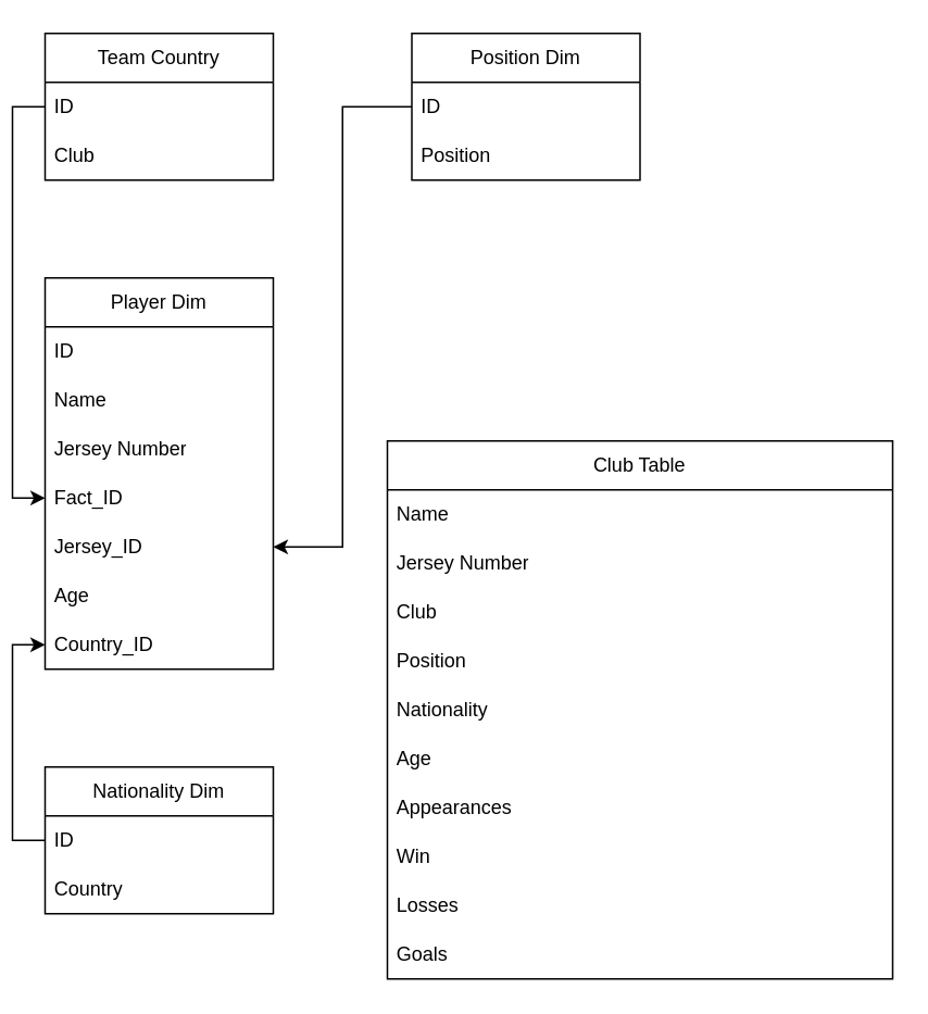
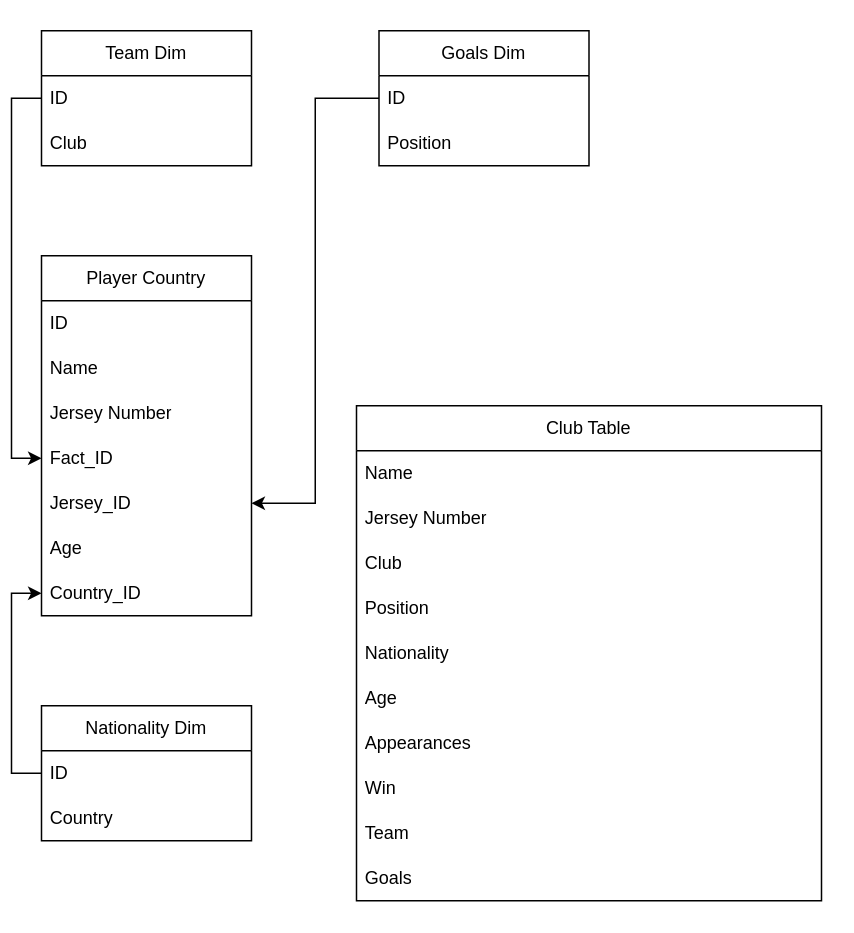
- <mxCell id="21" value="Team Country" style="swimlane;fontStyle=0;childLayout=stackLayout;horizontal=1;startSize=30;horizontalStack=0;resizeParent=1;resizeParentMax=0;resizeLast=0;collapsible=1;marginBottom=0;whiteSpace=wrap;html=1;" vertex="1" parent="1"><mxGeometry x="20" y="20" width="140" height="90" as="geometry" /></mxCell>
+ <mxCell id="21" value="Team Dim" style="swimlane;fontStyle=0;childLayout=stackLayout;horizontal=1;startSize=30;horizontalStack=0;resizeParent=1;resizeParentMax=0;resizeLast=0;collapsible=1;marginBottom=0;whiteSpace=wrap;html=1;" vertex="1" parent="1"><mxGeometry x="20" y="20" width="140" height="90" as="geometry" /></mxCell>
- <mxCell id="25" value="Position Dim" style="swimlane;fontStyle=0;childLayout=stackLayout;horizontal=1;startSize=30;horizontalStack=0;resizeParent=1;resizeParentMax=0;resizeLast=0;collapsible=1;marginBottom=0;whiteSpace=wrap;html=1;" vertex="1" parent="1"><mxGeometry x="245" y="20" width="140" height="90" as="geometry" /></mxCell>
+ <mxCell id="25" value="Goals Dim" style="swimlane;fontStyle=0;childLayout=stackLayout;horizontal=1;startSize=30;horizontalStack=0;resizeParent=1;resizeParentMax=0;resizeLast=0;collapsible=1;marginBottom=0;whiteSpace=wrap;html=1;" vertex="1" parent="1"><mxGeometry x="245" y="20" width="140" height="90" as="geometry" /></mxCell>
- <mxCell id="13" value="Player Dim" style="swimlane;fontStyle=0;childLayout=stackLayout;horizontal=1;startSize=30;horizontalStack=0;resizeParent=1;resizeParentMax=0;resizeLast=0;collapsible=1;marginBottom=0;whiteSpace=wrap;html=1;" vertex="1" parent="1"><mxGeometry x="20" y="170" width="140" height="240" as="geometry" /></mxCell>
+ <mxCell id="13" value="Player Country" style="swimlane;fontStyle=0;childLayout=stackLayout;horizontal=1;startSize=30;horizontalStack=0;resizeParent=1;resizeParentMax=0;resizeLast=0;collapsible=1;marginBottom=0;whiteSpace=wrap;html=1;" vertex="1" parent="1"><mxGeometry x="20" y="170" width="140" height="240" as="geometry" /></mxCell>
- <mxCell id="11" value="Losses" style="text;strokeColor=none;fillColor=none;align=left;verticalAlign=middle;spacingLeft=4;spacingRight=4;overflow=hidden;points=[[0,0.5],[1,0.5]];portConstraint=eastwest;rotatable=0;whiteSpace=wrap;html=1;" vertex="1" parent="2"><mxGeometry y="270" width="310" height="30" as="geometry" /></mxCell>
+ <mxCell id="11" value="Team" style="text;strokeColor=none;fillColor=none;align=left;verticalAlign=middle;spacingLeft=4;spacingRight=4;overflow=hidden;points=[[0,0.5],[1,0.5]];portConstraint=eastwest;rotatable=0;whiteSpace=wrap;html=1;" vertex="1" parent="2"><mxGeometry y="270" width="310" height="30" as="geometry" /></mxCell>
